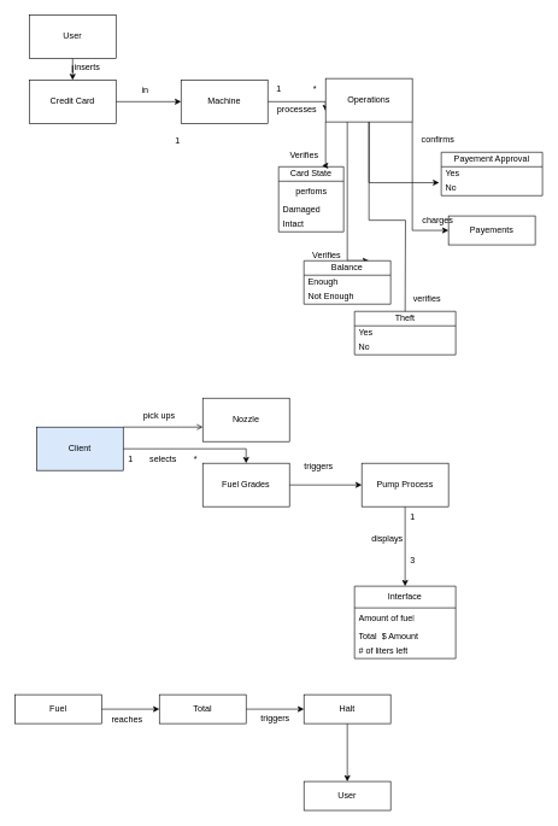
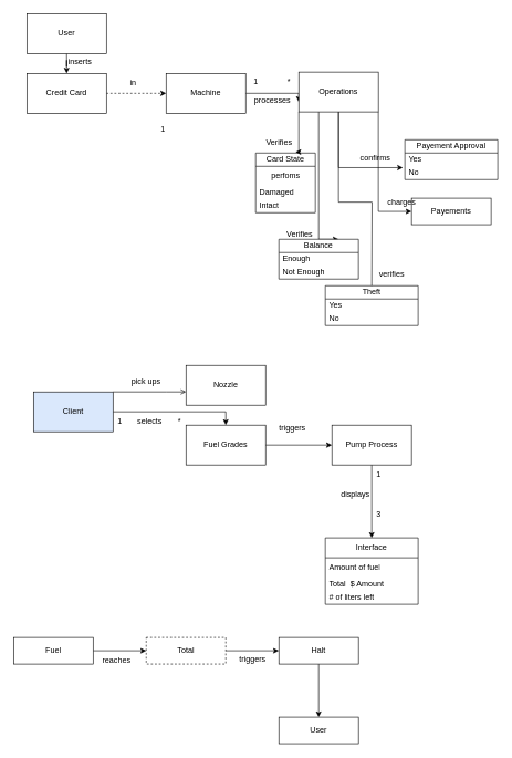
- <mxCell id="4" value="" style="edgeStyle=orthogonalEdgeStyle;rounded=0;orthogonalLoop=1;jettySize=auto;html=1;" edge="1" parent="1" source="5" target="3"><mxGeometry relative="1" as="geometry" /></mxCell>
+ <mxCell id="4" value="" style="edgeStyle=orthogonalEdgeStyle;rounded=0;orthogonalLoop=1;jettySize=auto;html=1;dashed=1;" edge="1" parent="1" source="5" target="3"><mxGeometry relative="1" as="geometry" /></mxCell>
- <mxCell id="67" value="&lt;div&gt;confirms&lt;/div&gt;" style="text;html=1;align=center;verticalAlign=middle;resizable=0;points=[];autosize=1;strokeColor=none;fillColor=none;" vertex="1" parent="1"><mxGeometry x="570" y="178" width="70" height="30" as="geometry" /></mxCell>
+ <mxCell id="67" value="&lt;div&gt;confirms&lt;/div&gt;" style="text;html=1;align=center;verticalAlign=middle;resizable=0;points=[];autosize=1;strokeColor=none;fillColor=none;" vertex="1" parent="1"><mxGeometry x="530" y="223" width="70" height="30" as="geometry" /></mxCell>
- <mxCell id="53" value="Total" style="rounded=0;whiteSpace=wrap;html=1;" parent="1" vertex="1"><mxGeometry x="220" y="960" width="120" height="40" as="geometry" /></mxCell>
+ <mxCell id="53" value="Total" style="rounded=0;whiteSpace=wrap;html=1;dashed=1;" parent="1" vertex="1"><mxGeometry x="220" y="960" width="120" height="40" as="geometry" /></mxCell>
